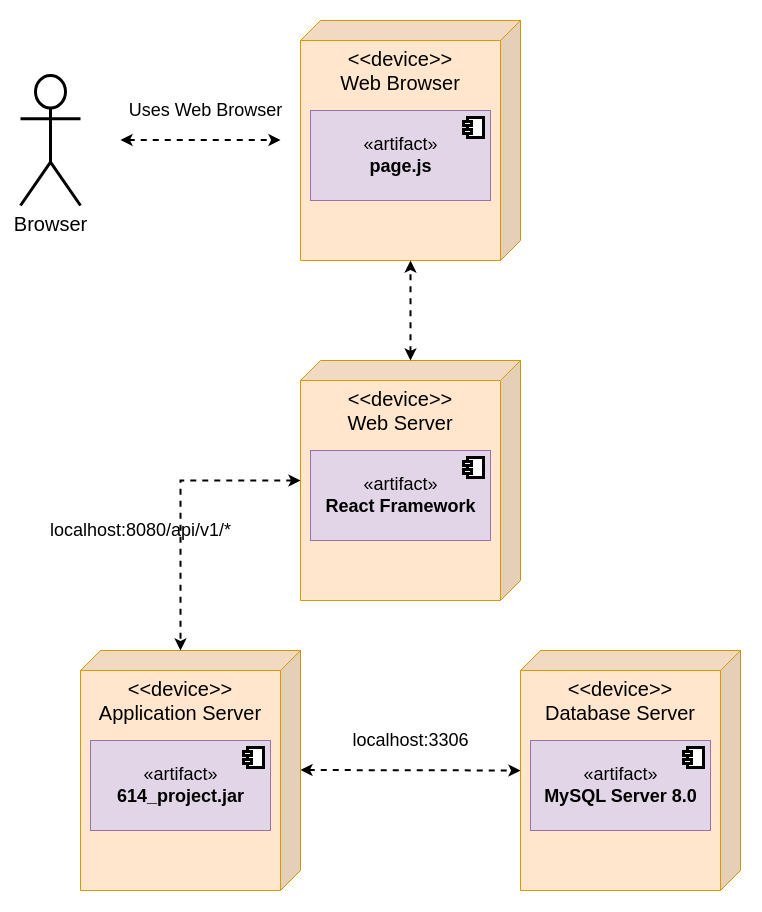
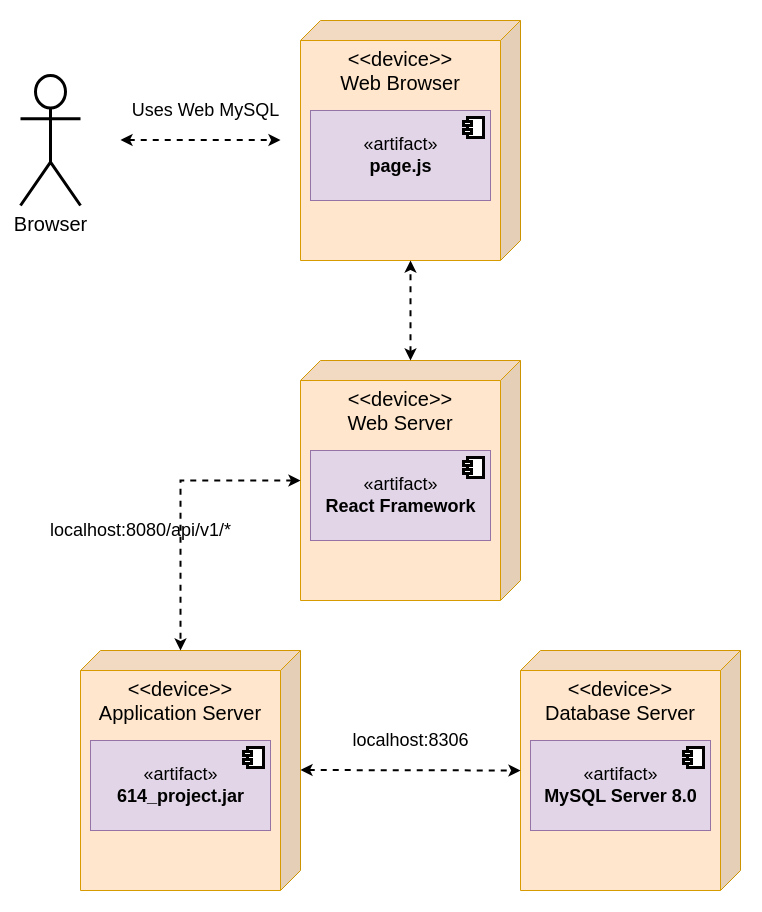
- <mxCell id="13" value="Uses Web Browser" style="text;html=1;align=center;verticalAlign=middle;resizable=0;points=[];autosize=1;strokeColor=none;fillColor=none;fontSize=18;" vertex="1" parent="1"><mxGeometry x="115" y="90" width="180" height="40" as="geometry" /></mxCell>
+ <mxCell id="13" value="Uses Web MySQL" style="text;html=1;align=center;verticalAlign=middle;resizable=0;points=[];autosize=1;strokeColor=none;fillColor=none;fontSize=18;" vertex="1" parent="1"><mxGeometry x="115" y="90" width="180" height="40" as="geometry" /></mxCell>
- <mxCell id="10" value="localhost:3306" style="text;html=1;align=center;verticalAlign=middle;resizable=0;points=[];autosize=1;strokeColor=none;fillColor=none;fontSize=18;" vertex="1" parent="1"><mxGeometry x="340" y="720" width="140" height="40" as="geometry" /></mxCell>
+ <mxCell id="10" value="localhost:8306" style="text;html=1;align=center;verticalAlign=middle;resizable=0;points=[];autosize=1;strokeColor=none;fillColor=none;fontSize=18;" vertex="1" parent="1"><mxGeometry x="340" y="720" width="140" height="40" as="geometry" /></mxCell>
